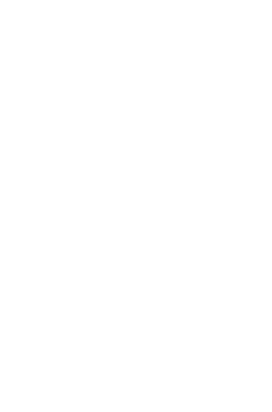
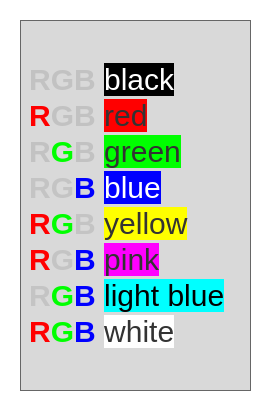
+ <mxCell id="2" value="&lt;p style=&quot;line-height: 140%; font-size: 30px;&quot;&gt;&lt;/p&gt;&lt;div style=&quot;font-size: 30px;&quot;&gt;&lt;font style=&quot;font-size: 30px;&quot; color=&quot;#C2C2C2&quot;&gt;&lt;b style=&quot;font-size: 30px;&quot;&gt;RGB&lt;/b&gt;&lt;/font&gt; &lt;font style=&quot;font-size: 30px;&quot; color=&quot;#FFFFFF&quot;&gt;&lt;span style=&quot;background-color: rgb(0, 0, 0); font-size: 30px;&quot;&gt;black&lt;/span&gt;&lt;/font&gt; &amp;nbsp; &lt;br style=&quot;font-size: 30px;&quot;&gt;&lt;/div&gt;&lt;div style=&quot;font-size: 30px;&quot;&gt;&lt;b style=&quot;font-size: 30px;&quot;&gt;&lt;font style=&quot;font-size: 30px;&quot; color=&quot;#FF0000&quot;&gt;R&lt;/font&gt;&lt;font style=&quot;font-size: 30px;&quot; color=&quot;#C2C2C2&quot;&gt;GB&lt;/font&gt;&lt;/b&gt; &lt;span style=&quot;background-color: rgb(255, 0, 0); font-size: 30px;&quot;&gt;red&lt;/span&gt;&lt;br style=&quot;font-size: 30px;&quot;&gt;&lt;b style=&quot;font-size: 30px;&quot;&gt;&lt;font style=&quot;font-size: 30px;&quot; color=&quot;#808080&quot;&gt;&lt;font style=&quot;font-size: 30px;&quot; color=&quot;#C2C2C2&quot;&gt;R&lt;/font&gt;&lt;font style=&quot;font-size: 30px;&quot; color=&quot;#00FF00&quot;&gt;G&lt;/font&gt;&lt;font style=&quot;font-size: 30px;&quot; color=&quot;#C2C2C2&quot;&gt;B&lt;/font&gt;&lt;/font&gt;&lt;/b&gt; &lt;span style=&quot;background-color: rgb(0, 255, 0); font-size: 30px;&quot;&gt;green&lt;/span&gt;&lt;br style=&quot;font-size: 30px;&quot;&gt;&lt;/div&gt;&lt;div style=&quot;font-size: 30px;&quot;&gt;&lt;b style=&quot;font-size: 30px;&quot;&gt;&lt;font style=&quot;font-size: 30px;&quot; color=&quot;#808080&quot;&gt;&lt;font style=&quot;font-size: 30px;&quot; color=&quot;#C4C4C4&quot;&gt;RG&lt;/font&gt;&lt;font style=&quot;font-size: 30px;&quot; color=&quot;#0000FF&quot;&gt;B&lt;/font&gt;&lt;/font&gt;&lt;/b&gt; &lt;font style=&quot;font-size: 30px;&quot; color=&quot;#FFFFFF&quot;&gt;&lt;span style=&quot;background-color: rgb(0, 0, 255); font-size: 30px;&quot;&gt;blue&lt;/span&gt;&lt;/font&gt;&lt;br style=&quot;font-size: 30px;&quot;&gt;&lt;b style=&quot;font-size: 30px;&quot;&gt;&lt;font style=&quot;font-size: 30px;&quot; color=&quot;#808080&quot;&gt;&lt;font style=&quot;font-size: 30px;&quot; color=&quot;#FFFF00&quot;&gt;&lt;font style=&quot;font-size: 30px;&quot; color=&quot;#FF0000&quot;&gt;R&lt;/font&gt;&lt;font style=&quot;font-size: 30px;&quot; color=&quot;#00FF00&quot;&gt;G&lt;/font&gt;&lt;/font&gt;&lt;font style=&quot;font-size: 30px;&quot; color=&quot;#C4C4C4&quot;&gt;B&lt;/font&gt;&lt;/font&gt;&lt;/b&gt; &lt;span style=&quot;background-color: rgb(255, 255, 0); font-size: 30px;&quot;&gt;yellow&lt;/span&gt;&lt;br style=&quot;font-size: 30px;&quot;&gt;&lt;b style=&quot;font-size: 30px;&quot;&gt;&lt;font style=&quot;font-size: 30px;&quot; color=&quot;#808080&quot;&gt;&lt;font style=&quot;font-size: 30px;&quot; color=&quot;#FF0000&quot;&gt;R&lt;/font&gt;&lt;font style=&quot;font-size: 30px;&quot; color=&quot;#C4C4C4&quot;&gt;G&lt;/font&gt;&lt;font style=&quot;font-size: 30px;&quot; color=&quot;#0000FF&quot;&gt;B&lt;/font&gt;&lt;/font&gt;&lt;/b&gt; &lt;span style=&quot;background-color: rgb(255, 0, 255); font-size: 30px;&quot;&gt;pink&lt;/span&gt;&lt;br style=&quot;font-size: 30px;&quot;&gt;&lt;b style=&quot;font-size: 30px;&quot;&gt;&lt;font style=&quot;font-size: 30px;&quot; color=&quot;#808080&quot;&gt;&lt;font style=&quot;font-size: 30px;&quot; color=&quot;#C4C4C4&quot;&gt;R&lt;/font&gt;&lt;font style=&quot;font-size: 30px;&quot; color=&quot;#00FF00&quot;&gt;G&lt;/font&gt;&lt;font style=&quot;font-size: 30px;&quot; color=&quot;#0000FF&quot;&gt;B&lt;/font&gt;&lt;/font&gt;&lt;/b&gt; &lt;font style=&quot;font-size: 30px;&quot; color=&quot;#000000&quot;&gt;&lt;span style=&quot;background-color: rgb(0, 255, 255); font-size: 30px;&quot;&gt;light blue&lt;/span&gt;&lt;/font&gt;&lt;br style=&quot;font-size: 30px;&quot;&gt;&lt;b style=&quot;font-size: 30px;&quot;&gt;&lt;font style=&quot;font-size: 30px;&quot; color=&quot;#808080&quot;&gt;&lt;font style=&quot;font-size: 30px;&quot; color=&quot;#FF0000&quot;&gt;R&lt;/font&gt;&lt;font style=&quot;font-size: 30px;&quot; color=&quot;#00FF00&quot;&gt;G&lt;/font&gt;&lt;font style=&quot;font-size: 30px;&quot; color=&quot;#0000FF&quot;&gt;B&lt;/font&gt;&lt;/font&gt;&lt;/b&gt; &lt;span style=&quot;background-color: rgb(255, 255, 255); font-size: 30px;&quot;&gt;white&lt;/span&gt;&lt;br style=&quot;font-size: 30px;&quot;&gt;&lt;/div&gt;&lt;p style=&quot;font-size: 30px;&quot;&gt;&lt;/p&gt;" style="text;html=1;align=left;verticalAlign=middle;resizable=0;points=[];autosize=1;fontSize=30;fillColor=#D9D9D9;strokeColor=#666666;fontColor=#333333;spacingTop=0;spacing=6;spacingLeft=3;spacingRight=3;" vertex="1" parent="1"><mxGeometry x="20" y="20" width="230" height="370" as="geometry" /></mxCell>
